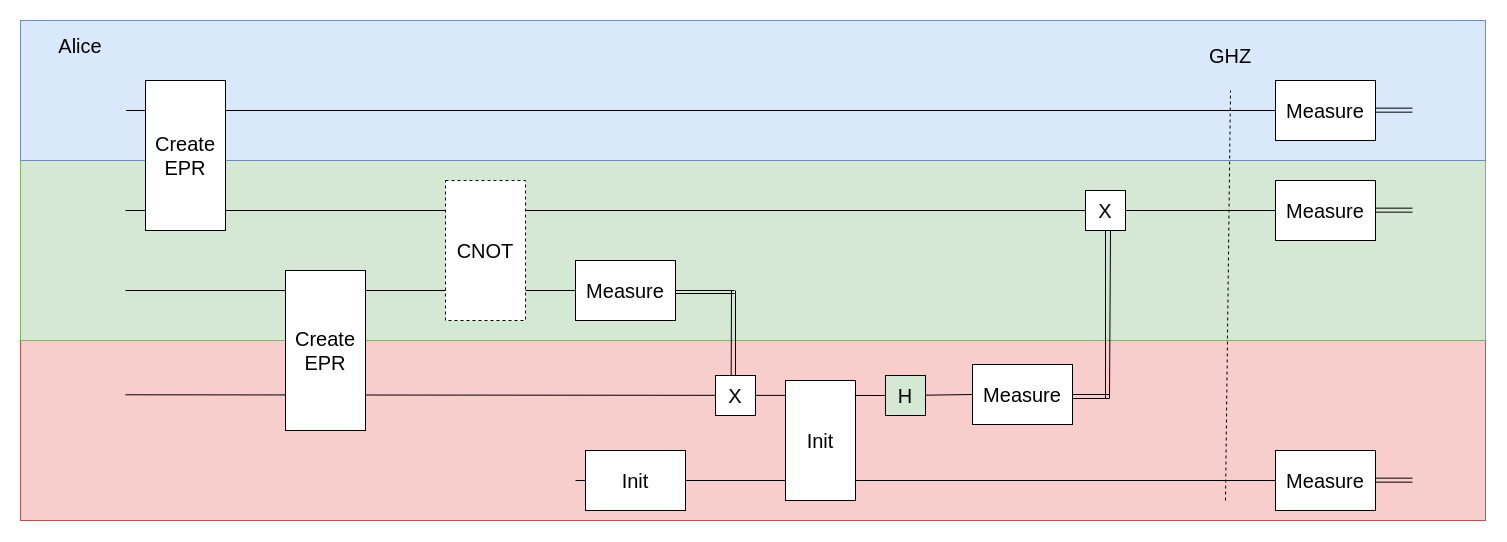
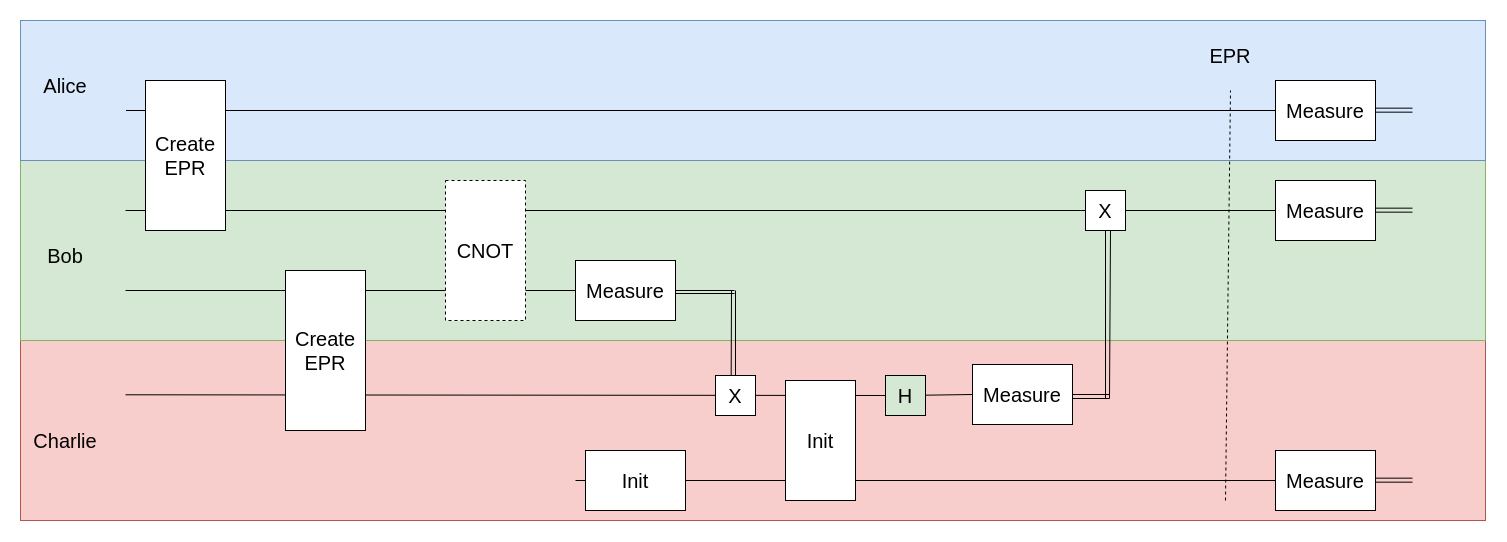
- <mxCell id="8" value="Alice" style="text;html=1;strokeColor=none;fillColor=none;align=center;verticalAlign=middle;whiteSpace=wrap;rounded=0;fontSize=20;" parent="1" vertex="1"><mxGeometry x="50" y="30" width="60" height="30" as="geometry" /></mxCell>
+ <mxCell id="8" value="Alice" style="text;html=1;strokeColor=none;fillColor=none;align=center;verticalAlign=middle;whiteSpace=wrap;rounded=0;fontSize=20;" parent="1" vertex="1"><mxGeometry x="35" y="70" width="60" height="30" as="geometry" /></mxCell>
- <mxCell id="32" value="GHZ" style="text;html=1;strokeColor=none;fillColor=none;align=center;verticalAlign=middle;whiteSpace=wrap;rounded=0;fontSize=20;" parent="1" vertex="1"><mxGeometry x="1175" y="20" width="110" height="70" as="geometry" /></mxCell>
+ <mxCell id="32" value="EPR" style="text;html=1;strokeColor=none;fillColor=none;align=center;verticalAlign=middle;whiteSpace=wrap;rounded=0;fontSize=20;" parent="1" vertex="1"><mxGeometry x="1175" y="20" width="110" height="70" as="geometry" /></mxCell>
+ <mxCell id="9" value="Bob" style="text;html=1;strokeColor=none;fillColor=none;align=center;verticalAlign=middle;whiteSpace=wrap;rounded=0;fontSize=20;" parent="1" vertex="1"><mxGeometry x="35" y="240" width="60" height="30" as="geometry" /></mxCell>
+ <mxCell id="12" value="Charlie" style="text;html=1;strokeColor=none;fillColor=none;align=center;verticalAlign=middle;whiteSpace=wrap;rounded=0;fontSize=20;" parent="1" vertex="1"><mxGeometry x="20" y="425" width="90" height="30" as="geometry" /></mxCell>
